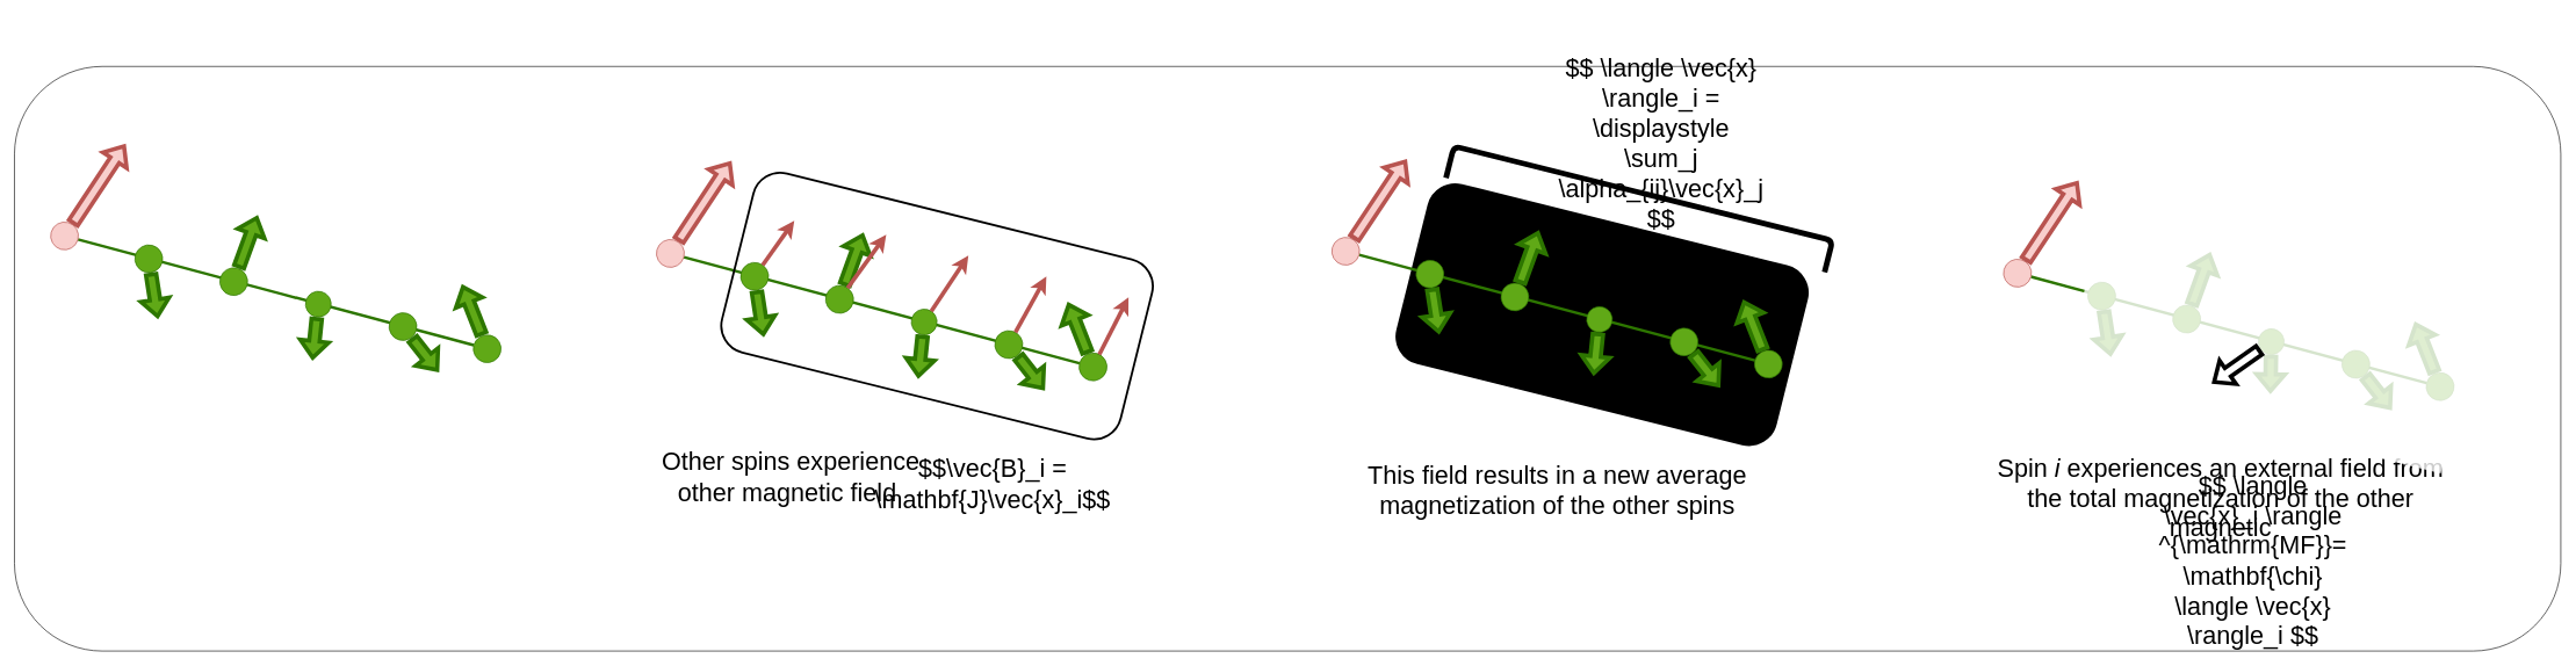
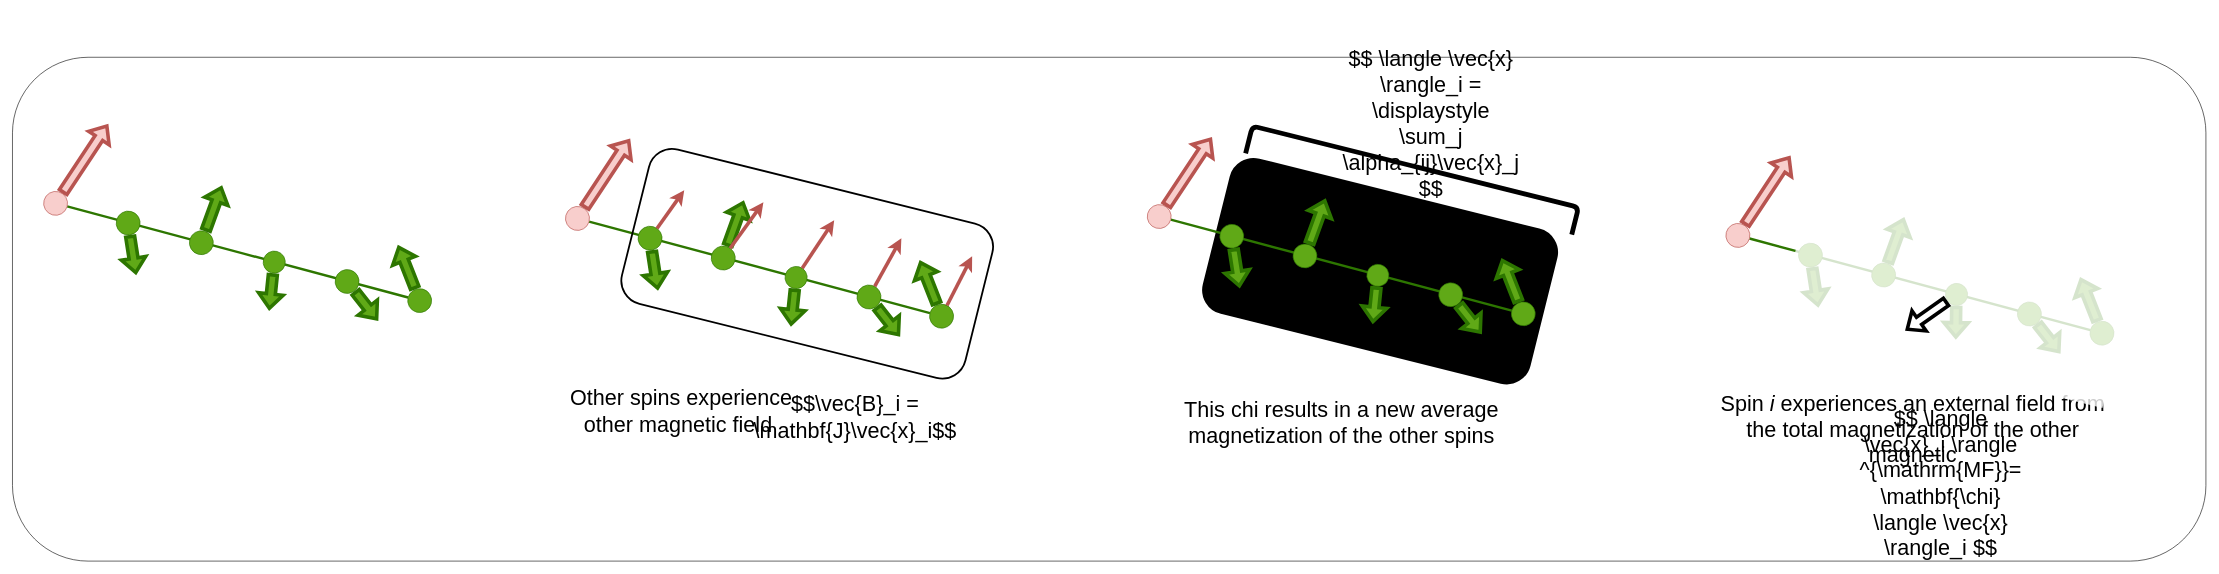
- <mxCell id="57" value="This field results in a new average magnetization of the other spins" style="rounded=0;whiteSpace=wrap;html=1;fontSize=36;fillColor=none;strokeColor=none;" vertex="1" parent="1"><mxGeometry x="1960" y="590" width="552" height="228.773" as="geometry" /></mxCell>
+ <mxCell id="57" value="This chi results in a new average magnetization of the other spins" style="rounded=0;whiteSpace=wrap;html=1;fontSize=36;fillColor=none;strokeColor=none;" vertex="1" parent="1"><mxGeometry x="1960" y="590" width="552" height="228.773" as="geometry" /></mxCell>
